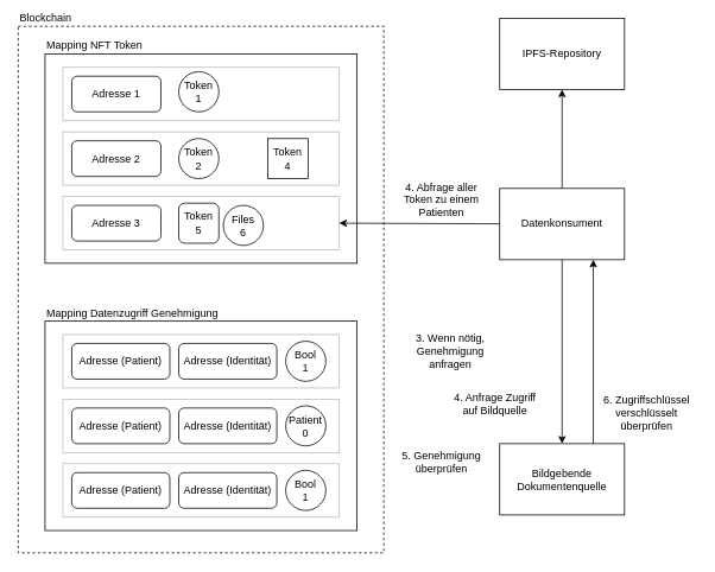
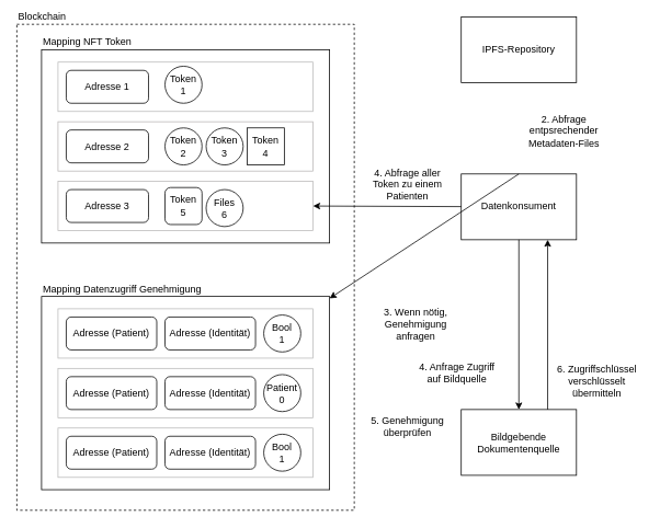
- <mxCell id="3" style="edgeStyle=none;html=1;exitX=0.5;exitY=0;exitDx=0;exitDy=0;entryX=0.5;entryY=1;entryDx=0;entryDy=0;" parent="1" source="5" target="33" edge="1"><mxGeometry relative="1" as="geometry" /></mxCell>
+ <mxCell id="3" style="edgeStyle=none;html=1;exitX=0.5;exitY=0;exitDx=0;exitDy=0;" parent="1" source="5" target="8" edge="1"><mxGeometry relative="1" as="geometry" /></mxCell>
+ <mxCell id="34" value="2. Abfrage entpsrechender Metadaten-Files" style="text;html=1;strokeColor=none;fillColor=none;align=center;verticalAlign=middle;whiteSpace=wrap;rounded=0;" parent="1" vertex="1"><mxGeometry x="630" y="143.5" width="110" height="30" as="geometry" /></mxCell>
+ <mxCell id="27" value="Token&lt;br&gt;3" style="ellipse;whiteSpace=wrap;html=1;aspect=fixed;fillColor=none;" parent="1" vertex="1"><mxGeometry x="250" y="155" width="45" height="45" as="geometry" /></mxCell>
- <mxCell id="40" value="6. Zugriffschlüssel verschlüsselt überprüfen" style="text;html=1;strokeColor=none;fillColor=none;align=center;verticalAlign=middle;whiteSpace=wrap;rounded=0;" parent="1" vertex="1"><mxGeometry x="670" y="447.5" width="110" height="30" as="geometry" /></mxCell>
+ <mxCell id="40" value="6. Zugriffschlüssel verschlüsselt übermitteln" style="text;html=1;strokeColor=none;fillColor=none;align=center;verticalAlign=middle;whiteSpace=wrap;rounded=0;" parent="1" vertex="1"><mxGeometry x="670" y="447.5" width="110" height="30" as="geometry" /></mxCell>
